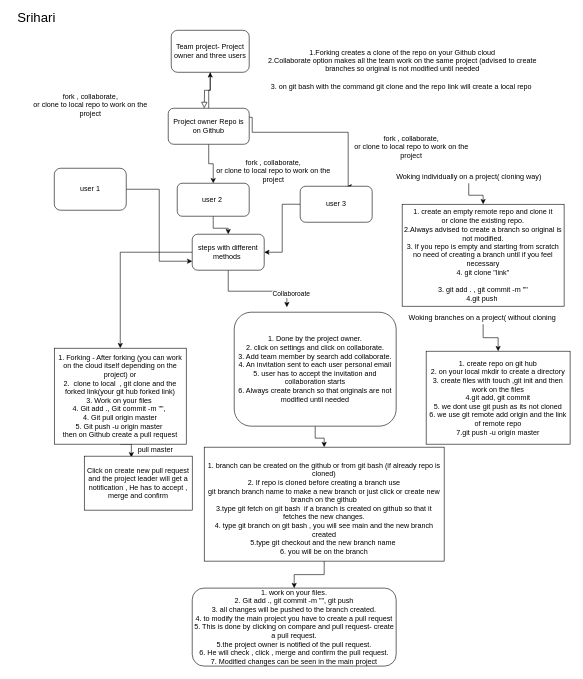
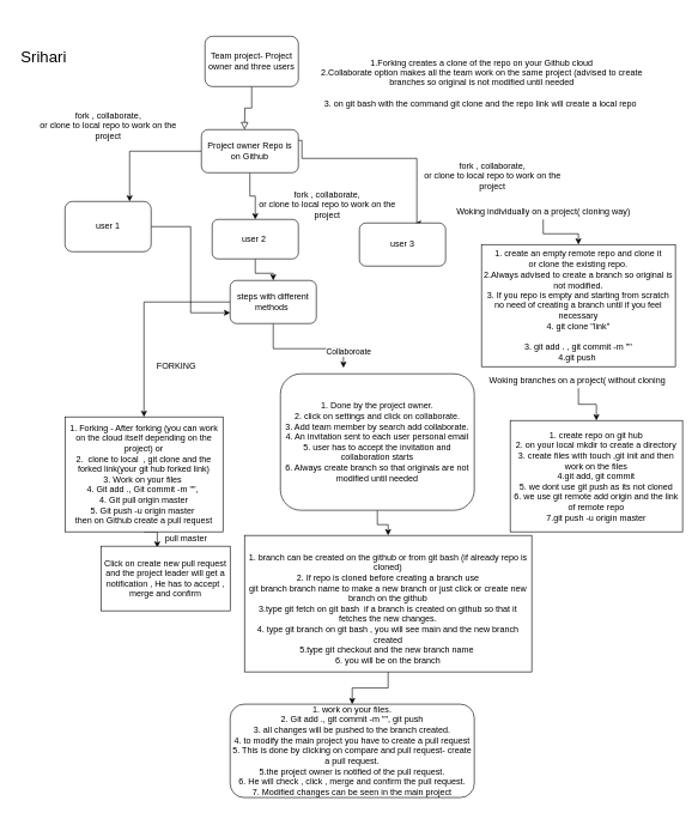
- <mxCell id="38" value="&lt;font style=&quot;font-size: 22px&quot;&gt;Srihari&lt;/font&gt;" style="text;html=1;align=center;verticalAlign=middle;resizable=0;points=[];autosize=1;strokeColor=none;fillColor=none;" vertex="1" parent="1"><mxGeometry x="20" y="20" width="80" height="20" as="geometry" /></mxCell>
+ <mxCell id="38" value="&lt;font style=&quot;font-size: 22px&quot;&gt;Srihari&lt;/font&gt;" style="text;html=1;align=center;verticalAlign=middle;resizable=0;points=[];autosize=1;strokeColor=none;fillColor=none;" vertex="1" parent="1"><mxGeometry x="20" y="70" width="80" height="20" as="geometry" /></mxCell>
- <mxCell id="6" style="edgeStyle=orthogonalEdgeStyle;rounded=0;orthogonalLoop=1;jettySize=auto;html=1;" parent="1" source="7" target="3" edge="1"><mxGeometry relative="1" as="geometry"><mxPoint x="180" y="360" as="targetPoint" /></mxGeometry></mxCell>
+ <mxCell id="6" style="edgeStyle=orthogonalEdgeStyle;rounded=0;orthogonalLoop=1;jettySize=auto;html=1;entryX=0.75;entryY=0;entryDx=0;entryDy=0;" parent="1" source="7" target="13" edge="1"><mxGeometry relative="1" as="geometry"><mxPoint x="180" y="360" as="targetPoint" /></mxGeometry></mxCell>
- <mxCell id="34" value="Woking individually on a project( cloning way)" style="text;html=1;align=center;verticalAlign=middle;resizable=0;points=[];autosize=1;strokeColor=none;fillColor=none;" parent="1" vertex="1"><mxGeometry x="651" y="285" width="260" height="20" as="geometry" /></mxCell>
+ <mxCell id="34" value="Woking individually on a project( cloning way)" style="text;html=1;align=center;verticalAlign=middle;resizable=0;points=[];autosize=1;strokeColor=none;fillColor=none;" parent="1" vertex="1"><mxGeometry x="626" y="285" width="260" height="20" as="geometry" /></mxCell>
- <mxCell id="8" style="edgeStyle=orthogonalEdgeStyle;rounded=0;orthogonalLoop=1;jettySize=auto;html=1;entryX=1;entryY=0.5;entryDx=0;entryDy=0;" parent="1" source="9" target="24" edge="1"><mxGeometry relative="1" as="geometry" /></mxCell>
+ <mxCell id="27" value="FORKING" style="text;html=1;align=center;verticalAlign=middle;resizable=0;points=[];autosize=1;strokeColor=none;fillColor=none;" parent="1" vertex="1"><mxGeometry x="210" y="500" width="70" height="20" as="geometry" /></mxCell>
